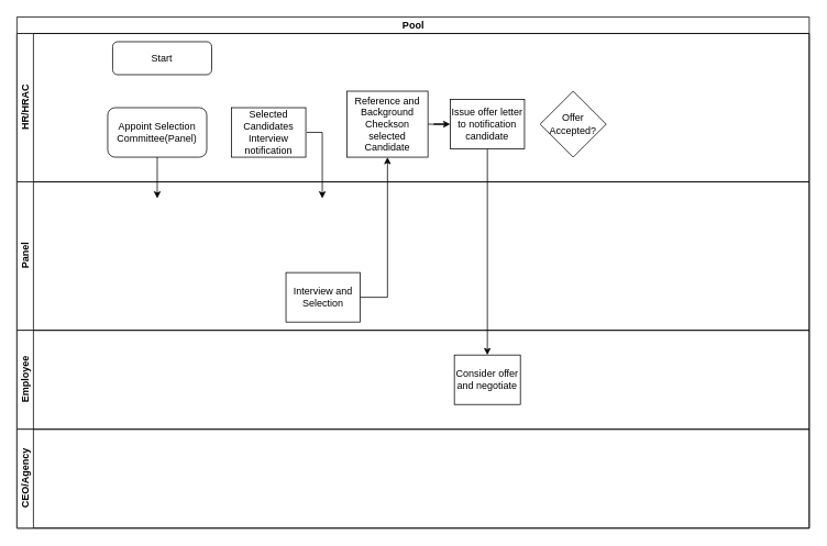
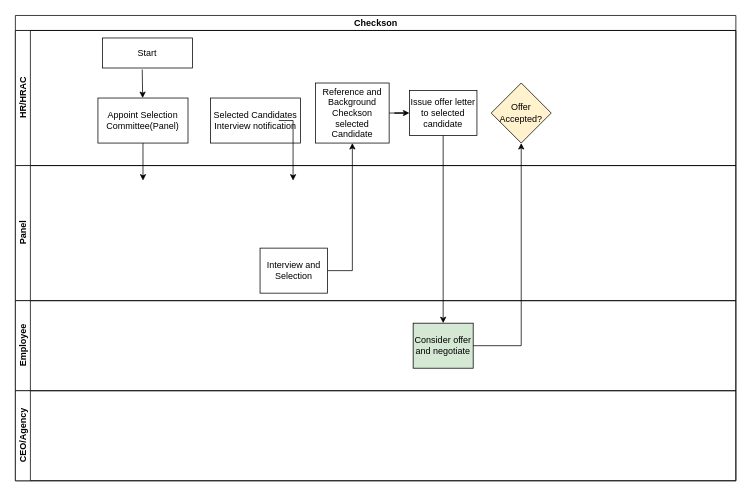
- <mxCell id="2" value="Pool" style="swimlane;html=1;childLayout=stackLayout;resizeParent=1;resizeParentMax=0;horizontal=1;startSize=20;horizontalStack=0;" vertex="1" parent="1"><mxGeometry x="20" y="20" width="960" height="620" as="geometry"><mxRectangle x="150" y="10" width="60" height="20" as="alternateBounds" /></mxGeometry></mxCell>
+ <mxCell id="2" value="Checkson" style="swimlane;html=1;childLayout=stackLayout;resizeParent=1;resizeParentMax=0;horizontal=1;startSize=20;horizontalStack=0;" vertex="1" parent="1"><mxGeometry x="20" y="20" width="960" height="620" as="geometry"><mxRectangle x="150" y="10" width="60" height="20" as="alternateBounds" /></mxGeometry></mxCell>
- <mxCell id="4" value="Start" style="rounded=1;whiteSpace=wrap;html=1;" vertex="1" parent="3"><mxGeometry x="116" y="10" width="120" height="40" as="geometry" /></mxCell>
+ <mxCell id="4" value="Start" style="whiteSpace=wrap;html=1;rounded=0;" vertex="1" parent="3"><mxGeometry x="116" y="10" width="120" height="40" as="geometry" /></mxCell>
+ <mxCell id="8" value="" style="endArrow=classic;html=1;exitX=0.442;exitY=1.05;exitDx=0;exitDy=0;exitPerimeter=0;" edge="1" parent="3" source="4" target="7"><mxGeometry width="50" height="50" relative="1" as="geometry"><mxPoint x="440" y="240" as="sourcePoint" /><mxPoint x="490" y="190" as="targetPoint" /></mxGeometry></mxCell>
- <mxCell id="11" value="Issue offer letter to notification candidate" style="whiteSpace=wrap;html=1;rounded=0;startSize=20;" vertex="1" parent="3"><mxGeometry x="525" y="80" width="90" height="60" as="geometry" /></mxCell>
+ <mxCell id="11" value="Issue offer letter to selected candidate" style="whiteSpace=wrap;html=1;rounded=0;startSize=20;" vertex="1" parent="3"><mxGeometry x="525" y="80" width="90" height="60" as="geometry" /></mxCell>
- <mxCell id="5" value="Offer Accepted?" style="rhombus;whiteSpace=wrap;html=1;rounded=0;startSize=20;" vertex="1" parent="3"><mxGeometry x="634" y="70" width="80" height="80" as="geometry" /></mxCell>
+ <mxCell id="5" value="Offer Accepted?" style="rhombus;whiteSpace=wrap;html=1;rounded=0;startSize=20;fillColor=#fff2cc;" vertex="1" parent="3"><mxGeometry x="634" y="70" width="80" height="80" as="geometry" /></mxCell>
- <mxCell id="7" value="Appoint Selection Committee(Panel)" style="whiteSpace=wrap;html=1;rounded=1;" vertex="1" parent="3"><mxGeometry x="110" y="90" width="120" height="60" as="geometry" /></mxCell>
+ <mxCell id="7" value="Appoint Selection Committee(Panel)" style="rounded=0;whiteSpace=wrap;html=1;" vertex="1" parent="3"><mxGeometry x="110" y="90" width="120" height="60" as="geometry" /></mxCell>
- <mxCell id="9" value="Selected Candidates Interview notification" style="whiteSpace=wrap;html=1;rounded=0;startSize=20;" vertex="1" parent="3"><mxGeometry x="260" y="90" width="90" height="60" as="geometry" /></mxCell>
+ <mxCell id="9" value="Selected Candidates Interview notification" style="whiteSpace=wrap;html=1;rounded=0;startSize=20;" vertex="1" parent="3"><mxGeometry x="260" y="90" width="120" height="60" as="geometry" /></mxCell>
+ <mxCell id="21" value="" style="edgeStyle=orthogonalEdgeStyle;rounded=0;orthogonalLoop=1;jettySize=auto;html=1;startSize=20;" edge="1" parent="2" source="16" target="5"><mxGeometry relative="1" as="geometry" /></mxCell>
- <mxCell id="16" value="Consider offer and negotiate" style="whiteSpace=wrap;html=1;rounded=0;startSize=20;" vertex="1" parent="15"><mxGeometry x="530" y="30" width="80" height="60" as="geometry" /></mxCell>
+ <mxCell id="16" value="Consider offer and negotiate" style="whiteSpace=wrap;html=1;rounded=0;startSize=20;fillColor=#d5e8d4;" vertex="1" parent="15"><mxGeometry x="530" y="30" width="80" height="60" as="geometry" /></mxCell>
